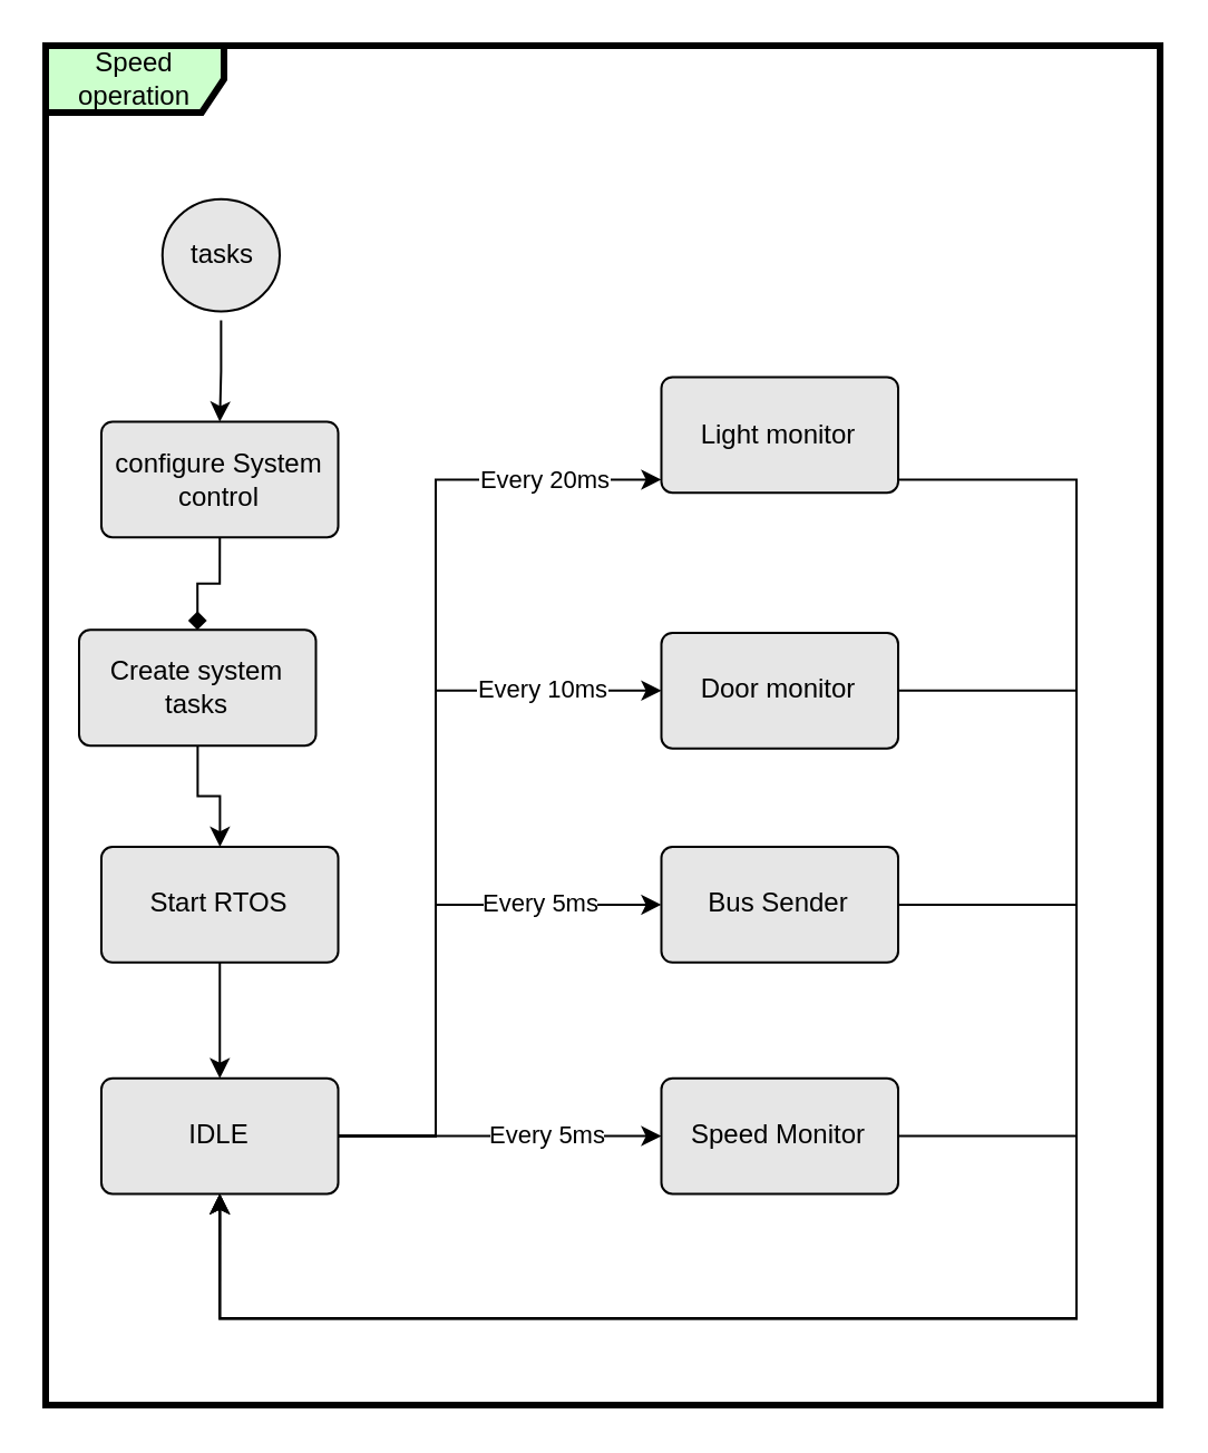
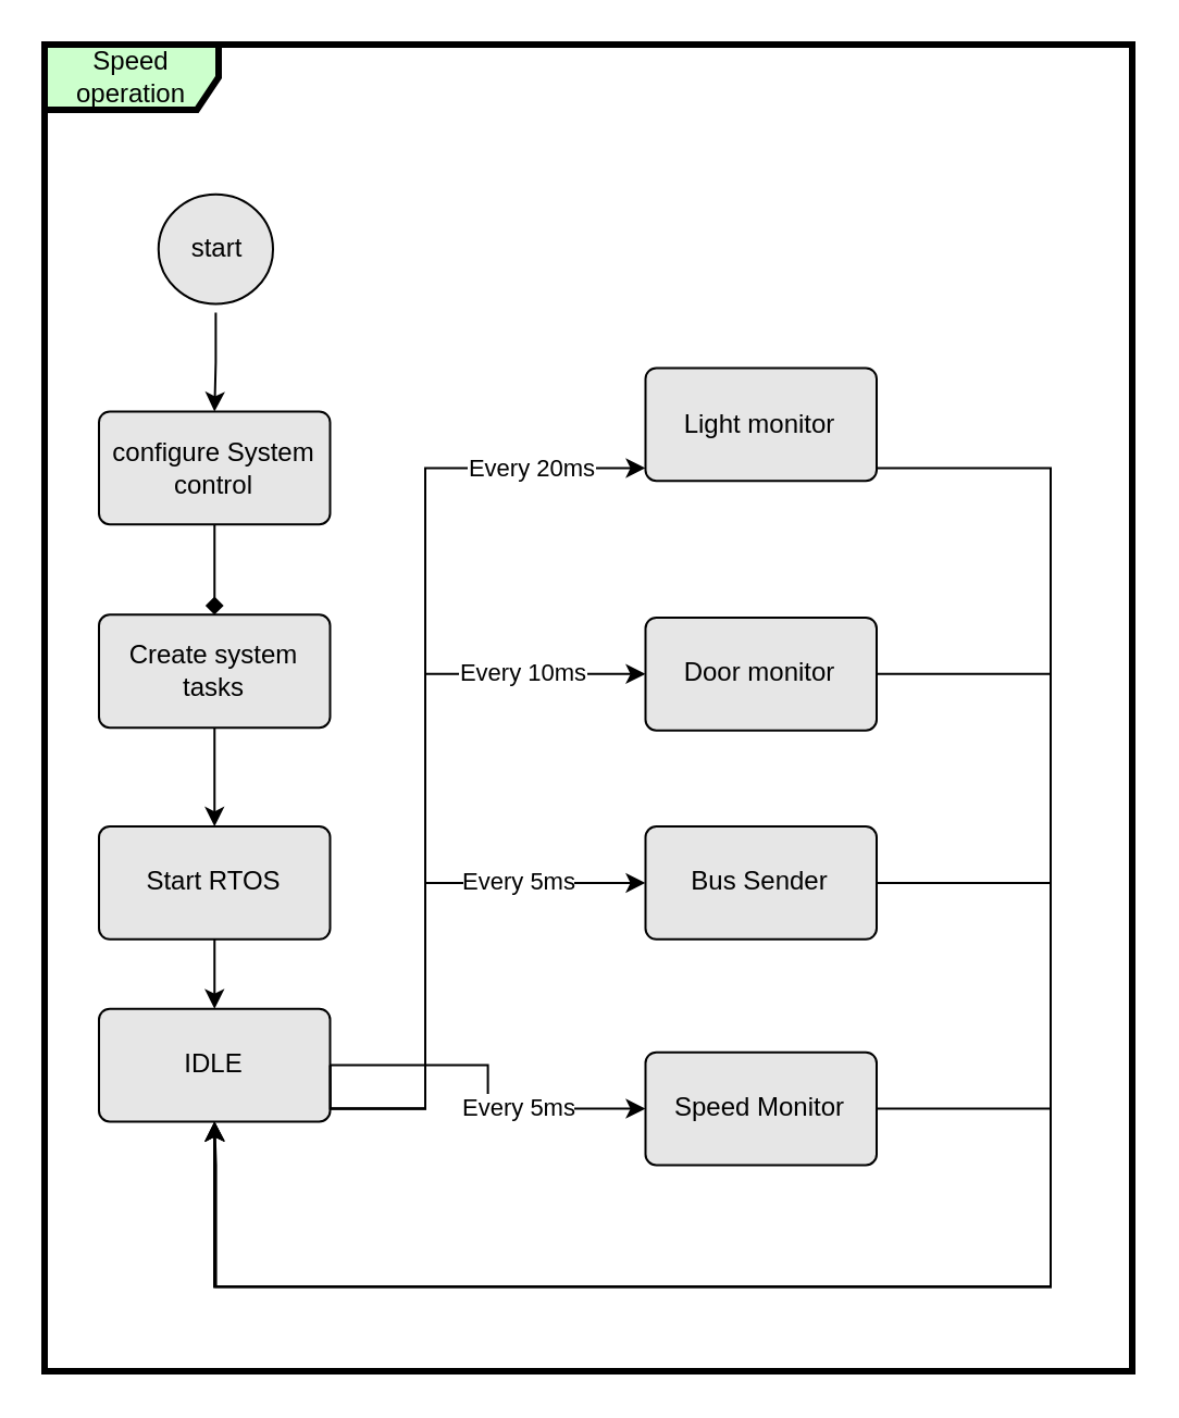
- <mxCell id="3" value="tasks" style="ellipse;html=1;shape=startState;fillColor=#E6E6E6;" parent="2" vertex="1"><mxGeometry x="48.38" y="64.89" width="60.63" height="58.4" as="geometry" /></mxCell>
+ <mxCell id="3" value="start" style="ellipse;html=1;shape=startState;fillColor=#E6E6E6;" parent="2" vertex="1"><mxGeometry x="48.38" y="64.89" width="60.63" height="58.4" as="geometry" /></mxCell>
- <mxCell id="8" value="Create system tasks" style="html=1;align=center;verticalAlign=middle;rounded=1;absoluteArcSize=1;arcSize=10;dashed=0;fillColor=#E6E6E6;whiteSpace=wrap;" parent="2" vertex="1"><mxGeometry x="15" y="262.17" width="106.25" height="51.915" as="geometry" /></mxCell>
+ <mxCell id="8" value="Create system tasks" style="html=1;align=center;verticalAlign=middle;rounded=1;absoluteArcSize=1;arcSize=10;dashed=0;fillColor=#E6E6E6;whiteSpace=wrap;" parent="2" vertex="1"><mxGeometry x="25" y="262.17" width="106.25" height="51.915" as="geometry" /></mxCell>
- <mxCell id="14" value="IDLE" style="html=1;align=center;verticalAlign=middle;rounded=1;absoluteArcSize=1;arcSize=10;dashed=0;fillColor=#E6E6E6;whiteSpace=wrap;strokeColor=rgb(0, 0, 0);fontColor=rgb(0, 0, 0);" parent="2" vertex="1"><mxGeometry x="25" y="463.34" width="106.25" height="51.915" as="geometry" /></mxCell>
+ <mxCell id="14" value="IDLE" style="html=1;align=center;verticalAlign=middle;rounded=1;absoluteArcSize=1;arcSize=10;dashed=0;fillColor=#E6E6E6;whiteSpace=wrap;strokeColor=rgb(0, 0, 0);fontColor=rgb(0, 0, 0);" parent="2" vertex="1"><mxGeometry x="25" y="443.34" width="106.25" height="51.915" as="geometry" /></mxCell>
